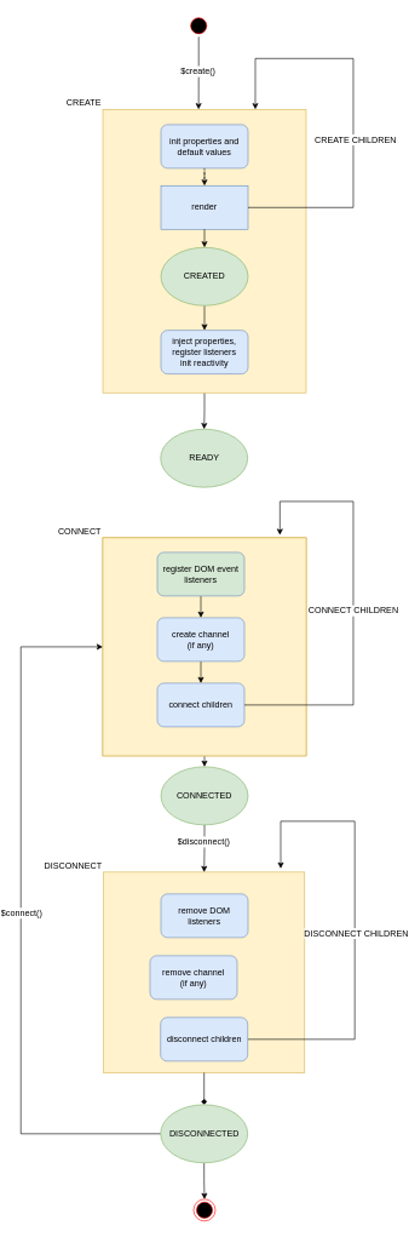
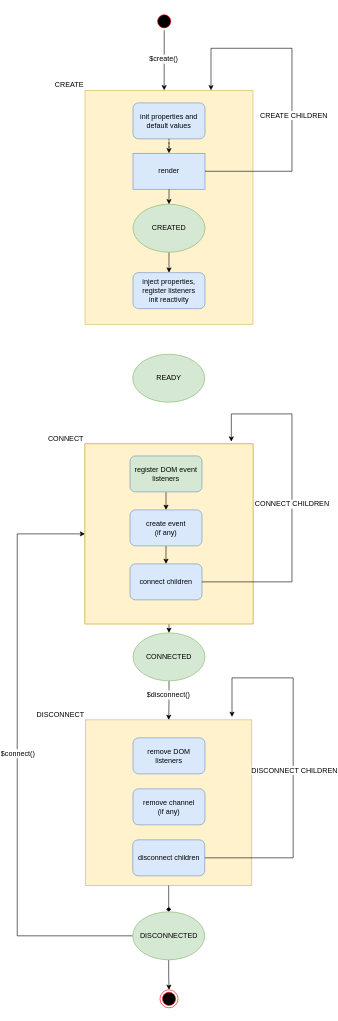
- <mxCell id="8" style="edgeStyle=orthogonalEdgeStyle;rounded=0;orthogonalLoop=1;jettySize=auto;html=1;entryX=0.5;entryY=0;entryDx=0;entryDy=0;" parent="1" source="12" target="4" edge="1"><mxGeometry relative="1" as="geometry" /></mxCell>
- <mxCell id="38" value="create channel &lt;br&gt;(if any)" style="rounded=1;whiteSpace=wrap;html=1;fillColor=#dae8fc;strokeColor=#6c8ebf;" parent="1" vertex="1"><mxGeometry x="208" y="849.5" width="120" height="60" as="geometry" /></mxCell>
+ <mxCell id="38" value="create event &lt;br&gt;(if any)" style="rounded=1;whiteSpace=wrap;html=1;fillColor=#dae8fc;strokeColor=#6c8ebf;" parent="1" vertex="1"><mxGeometry x="208" y="849.5" width="120" height="60" as="geometry" /></mxCell>
- <mxCell id="26" value="remove channel &lt;br&gt;(if any)" style="rounded=1;whiteSpace=wrap;html=1;fillColor=#dae8fc;strokeColor=#6c8ebf;" parent="1" vertex="1"><mxGeometry x="198" y="1314.5" width="120" height="60" as="geometry" /></mxCell>
+ <mxCell id="26" value="remove channel &lt;br&gt;(if any)" style="rounded=1;whiteSpace=wrap;html=1;fillColor=#dae8fc;strokeColor=#6c8ebf;" parent="1" vertex="1"><mxGeometry x="213" y="1314.5" width="120" height="60" as="geometry" /></mxCell>
